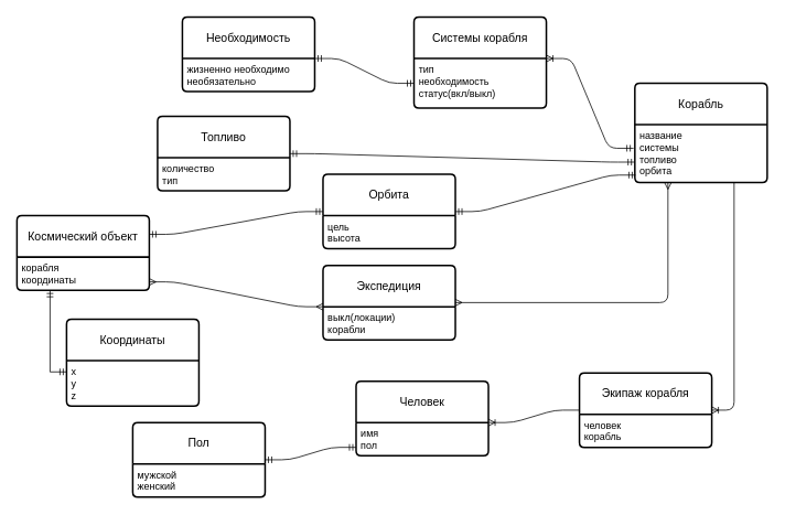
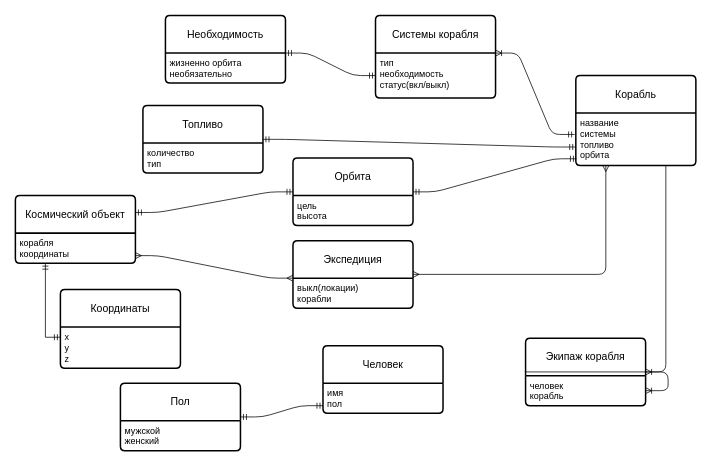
- <mxCell id="7" value="жизненно необходимо&lt;div&gt;необязательно&lt;/div&gt;" style="align=left;strokeColor=none;fillColor=none;spacingLeft=4;fontSize=12;verticalAlign=top;resizable=0;rotatable=0;part=1;html=1;" vertex="1" parent="6"><mxGeometry y="50" width="160" height="40" as="geometry" /></mxCell>
+ <mxCell id="7" value="жизненно орбита&lt;div&gt;необязательно&lt;/div&gt;" style="align=left;strokeColor=none;fillColor=none;spacingLeft=4;fontSize=12;verticalAlign=top;resizable=0;rotatable=0;part=1;html=1;" vertex="1" parent="6"><mxGeometry y="50" width="160" height="40" as="geometry" /></mxCell>
- <mxCell id="26" value="" style="edgeStyle=entityRelationEdgeStyle;fontSize=12;html=1;endArrow=ERoneToMany;rounded=1;exitX=0;exitY=0.5;exitDx=0;exitDy=0;entryX=1;entryY=0;entryDx=0;entryDy=0;curved=0;" edge="1" parent="1" source="15" target="12"><mxGeometry width="100" height="100" relative="1" as="geometry"><mxPoint x="839" y="231" as="sourcePoint" /><mxPoint x="740" y="395" as="targetPoint" /></mxGeometry></mxCell>
+ <mxCell id="26" value="" style="edgeStyle=entityRelationEdgeStyle;fontSize=12;html=1;endArrow=ERoneToMany;rounded=1;exitX=0;exitY=0.5;exitDx=0;exitDy=0;curved=0;" edge="1" parent="1" source="15" target="16"><mxGeometry width="100" height="100" relative="1" as="geometry"><mxPoint x="839" y="231" as="sourcePoint" /><mxPoint x="740" y="395" as="targetPoint" /></mxGeometry></mxCell>
